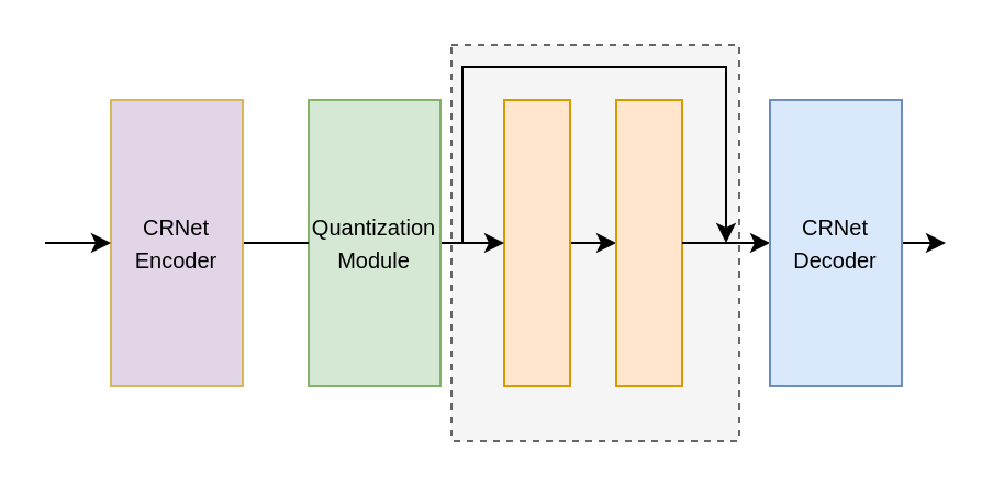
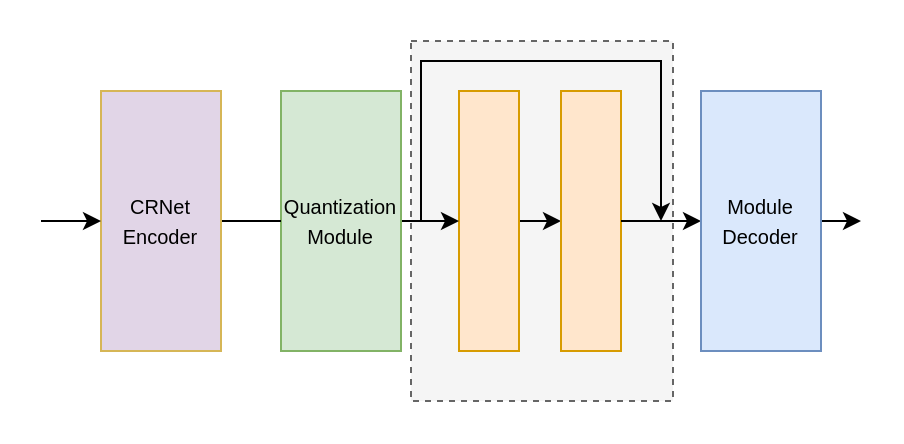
- <mxCell id="11" value="&lt;font style=&quot;font-size: 10px;&quot;&gt;CRNet&lt;br&gt;Decoder&lt;/font&gt;" style="rounded=0;whiteSpace=wrap;html=1;fillColor=#dae8fc;strokeColor=#6c8ebf;" vertex="1" parent="1"><mxGeometry x="350" y="45" width="60" height="130" as="geometry" /></mxCell>
+ <mxCell id="11" value="&lt;font style=&quot;font-size: 10px;&quot;&gt;Module&lt;br&gt;Decoder&lt;/font&gt;" style="rounded=0;whiteSpace=wrap;html=1;fillColor=#dae8fc;strokeColor=#6c8ebf;" vertex="1" parent="1"><mxGeometry x="350" y="45" width="60" height="130" as="geometry" /></mxCell>
